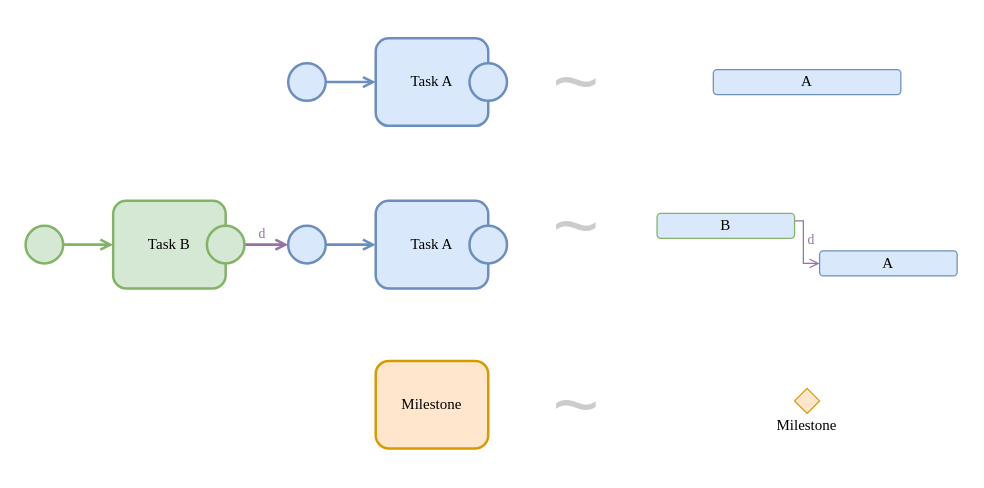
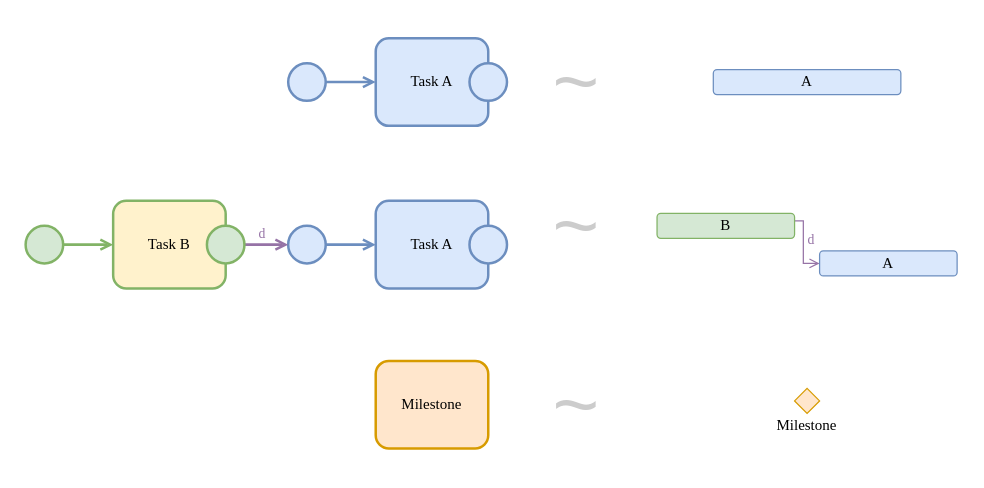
- <mxCell id="19" value="B" style="rounded=1;whiteSpace=wrap;html=1;fillColor=#dae8fc;strokeColor=#82b366;fontFamily=IBM Plex Sans;" vertex="1" parent="1"><mxGeometry x="525" y="170" width="110" height="20" as="geometry" /></mxCell>
+ <mxCell id="19" value="B" style="rounded=1;whiteSpace=wrap;html=1;fillColor=#d5e8d4;strokeColor=#82b366;fontFamily=IBM Plex Sans;" vertex="1" parent="1"><mxGeometry x="525" y="170" width="110" height="20" as="geometry" /></mxCell>
- <mxCell id="11" value="Task B" style="rounded=1;whiteSpace=wrap;html=1;strokeWidth=2;fillColor=#d5e8d4;strokeColor=#82b366;fontFamily=IBM Plex Sans;" vertex="1" parent="1"><mxGeometry x="90" y="160" width="90" height="70" as="geometry" /></mxCell>
+ <mxCell id="11" value="Task B" style="rounded=1;whiteSpace=wrap;html=1;strokeWidth=2;fillColor=#fff2cc;strokeColor=#82b366;fontFamily=IBM Plex Sans;" vertex="1" parent="1"><mxGeometry x="90" y="160" width="90" height="70" as="geometry" /></mxCell>
